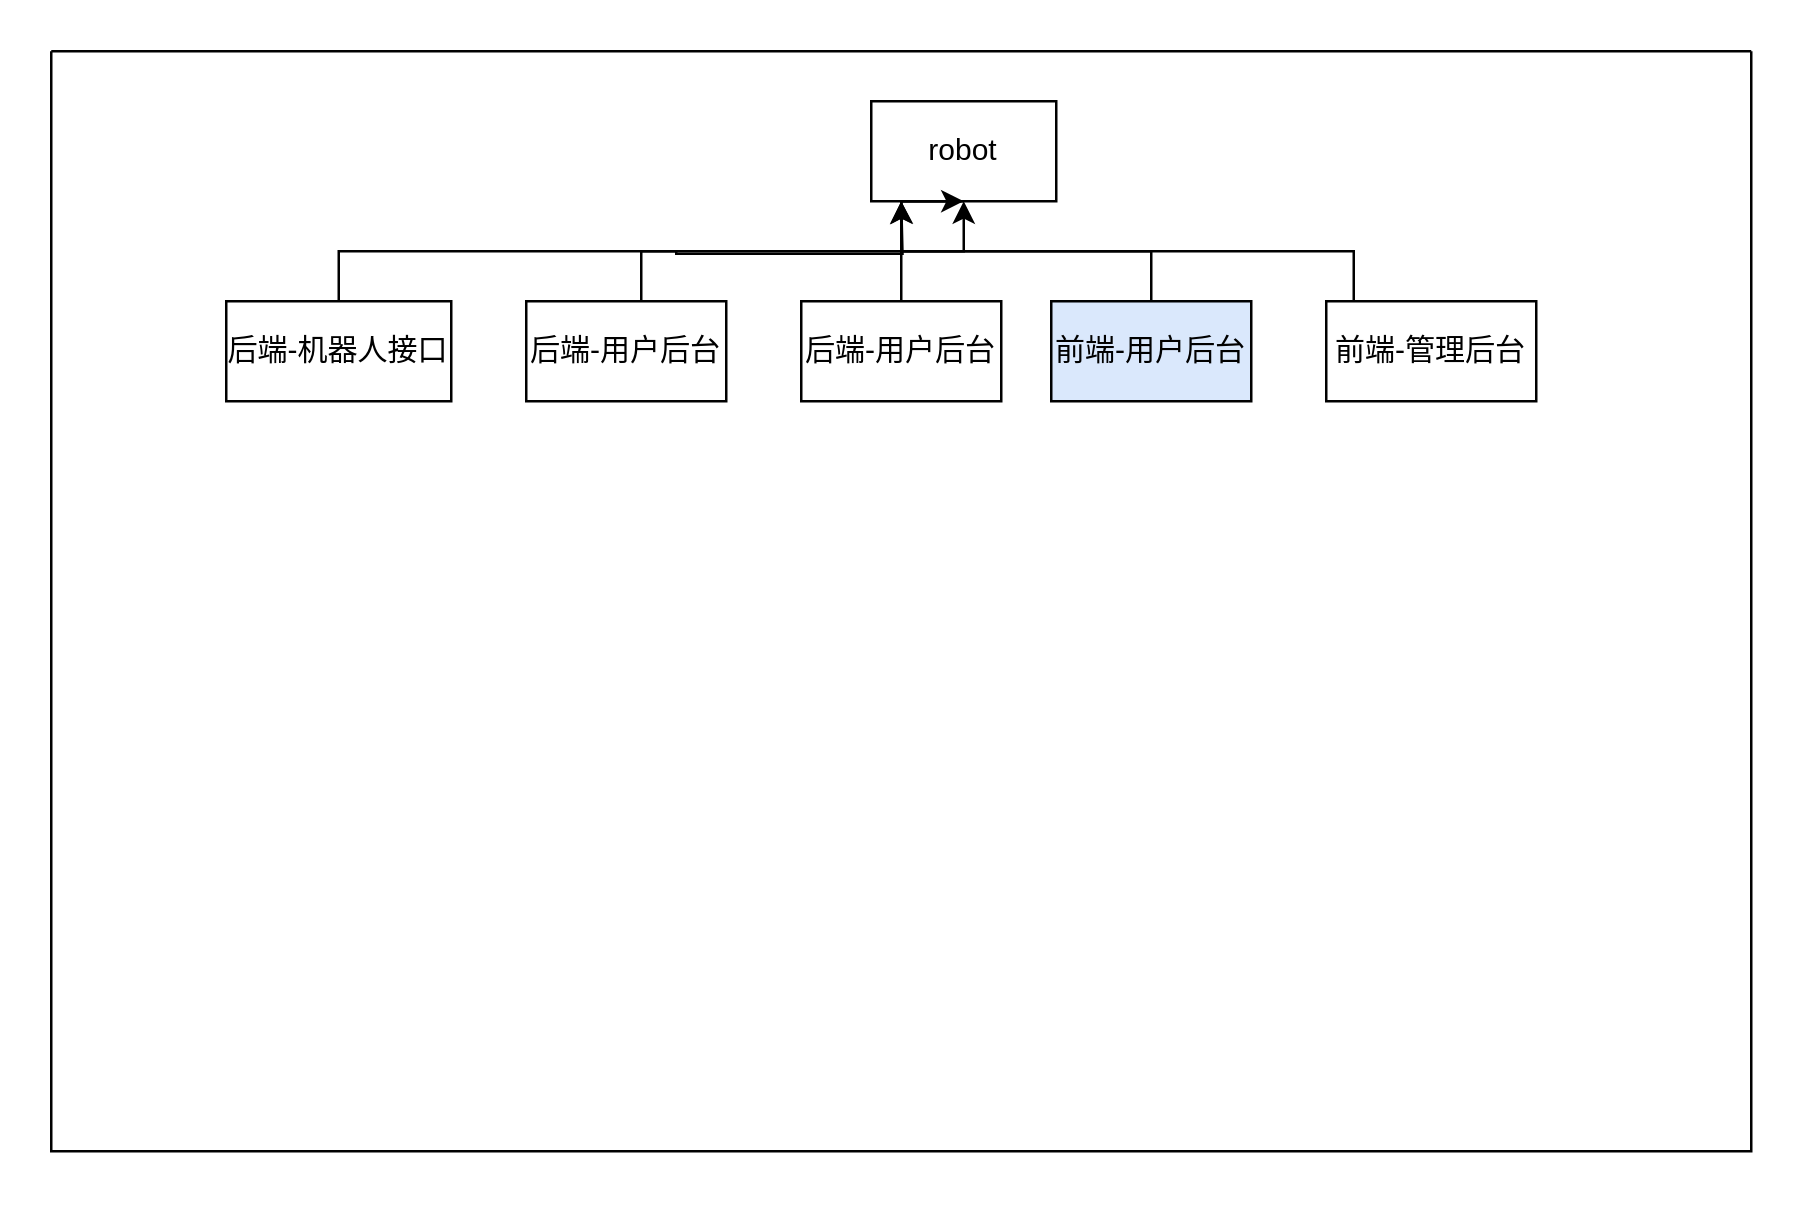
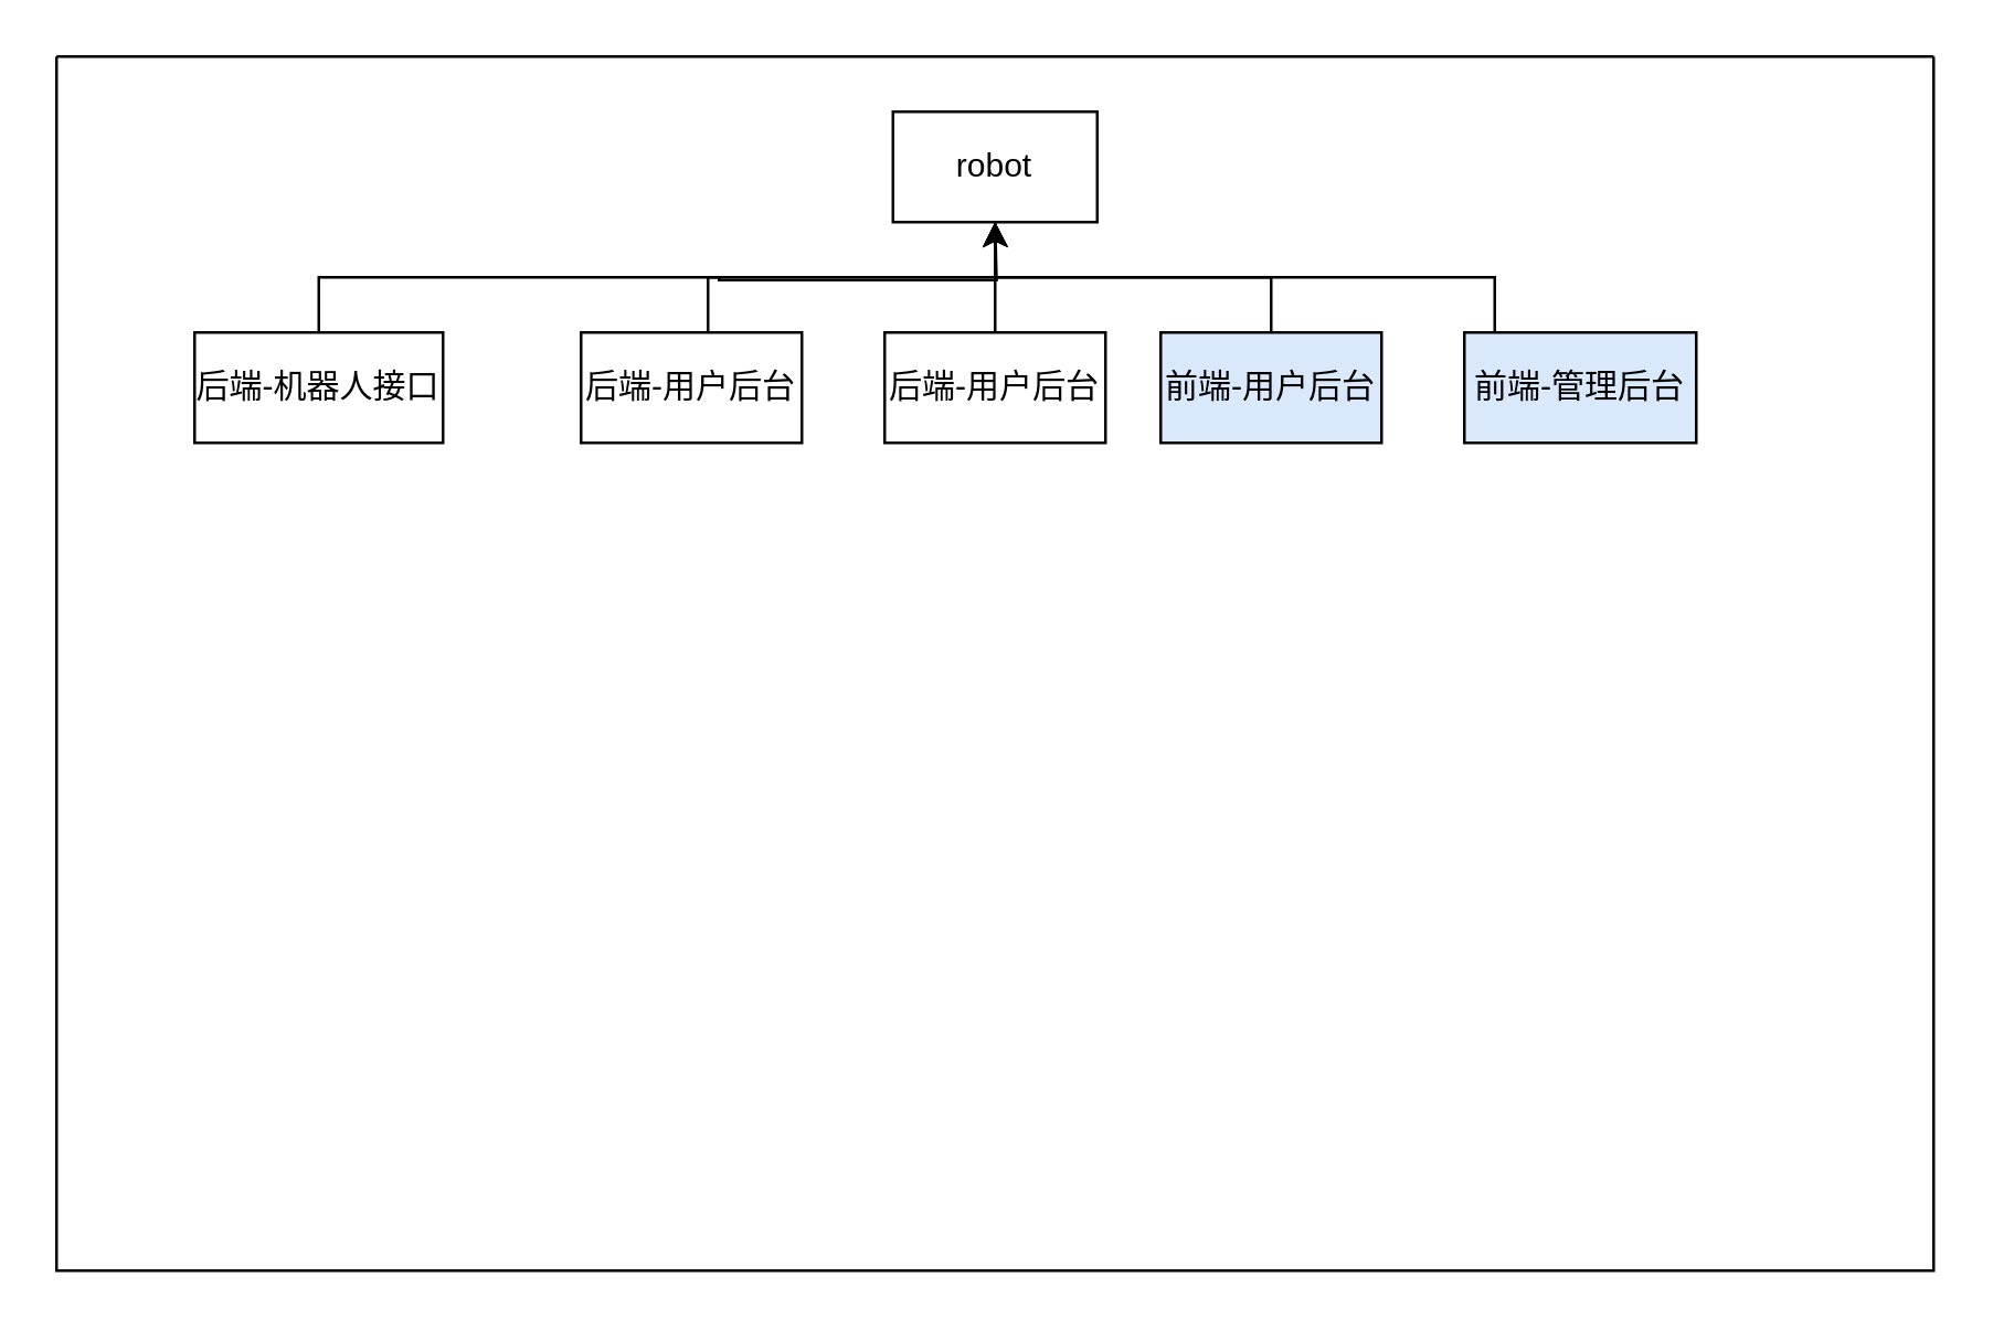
- <mxCell id="3" value="&lt;font style=&quot;vertical-align: inherit;&quot;&gt;&lt;font style=&quot;vertical-align: inherit;&quot;&gt;robot&lt;/font&gt;&lt;/font&gt;" style="rounded=0;whiteSpace=wrap;html=1;" vertex="1" parent="2"><mxGeometry x="328" y="20" width="74" height="40" as="geometry" /></mxCell>
+ <mxCell id="3" value="&lt;font style=&quot;vertical-align: inherit;&quot;&gt;&lt;font style=&quot;vertical-align: inherit;&quot;&gt;robot&lt;/font&gt;&lt;/font&gt;" style="rounded=0;whiteSpace=wrap;html=1;" vertex="1" parent="2"><mxGeometry x="303" y="20" width="74" height="40" as="geometry" /></mxCell>
- <mxCell id="5" value="&lt;font style=&quot;vertical-align: inherit;&quot;&gt;&lt;font style=&quot;vertical-align: inherit;&quot;&gt;&lt;font style=&quot;vertical-align: inherit;&quot;&gt;&lt;font style=&quot;vertical-align: inherit;&quot;&gt;&lt;font style=&quot;vertical-align: inherit;&quot;&gt;&lt;font style=&quot;vertical-align: inherit;&quot;&gt;后端-机器人接口&lt;/font&gt;&lt;/font&gt;&lt;/font&gt;&lt;/font&gt;&lt;/font&gt;&lt;/font&gt;" style="rounded=0;whiteSpace=wrap;html=1;" vertex="1" parent="2"><mxGeometry x="70" y="100" width="90" height="40" as="geometry" /></mxCell>
+ <mxCell id="5" value="&lt;font style=&quot;vertical-align: inherit;&quot;&gt;&lt;font style=&quot;vertical-align: inherit;&quot;&gt;&lt;font style=&quot;vertical-align: inherit;&quot;&gt;&lt;font style=&quot;vertical-align: inherit;&quot;&gt;&lt;font style=&quot;vertical-align: inherit;&quot;&gt;&lt;font style=&quot;vertical-align: inherit;&quot;&gt;后端-机器人接口&lt;/font&gt;&lt;/font&gt;&lt;/font&gt;&lt;/font&gt;&lt;/font&gt;&lt;/font&gt;" style="rounded=0;whiteSpace=wrap;html=1;" vertex="1" parent="2"><mxGeometry x="50" y="100" width="90" height="40" as="geometry" /></mxCell>
- <mxCell id="12" value="&lt;font style=&quot;vertical-align: inherit;&quot;&gt;&lt;font style=&quot;vertical-align: inherit;&quot;&gt;前端-管理后台&lt;/font&gt;&lt;/font&gt;" style="rounded=0;whiteSpace=wrap;html=1;" vertex="1" parent="2"><mxGeometry x="510" y="100" width="84" height="40" as="geometry" /></mxCell>
+ <mxCell id="12" value="&lt;font style=&quot;vertical-align: inherit;&quot;&gt;&lt;font style=&quot;vertical-align: inherit;&quot;&gt;前端-管理后台&lt;/font&gt;&lt;/font&gt;" style="rounded=0;whiteSpace=wrap;html=1;fillColor=#dae8fc;" vertex="1" parent="2"><mxGeometry x="510" y="100" width="84" height="40" as="geometry" /></mxCell>
